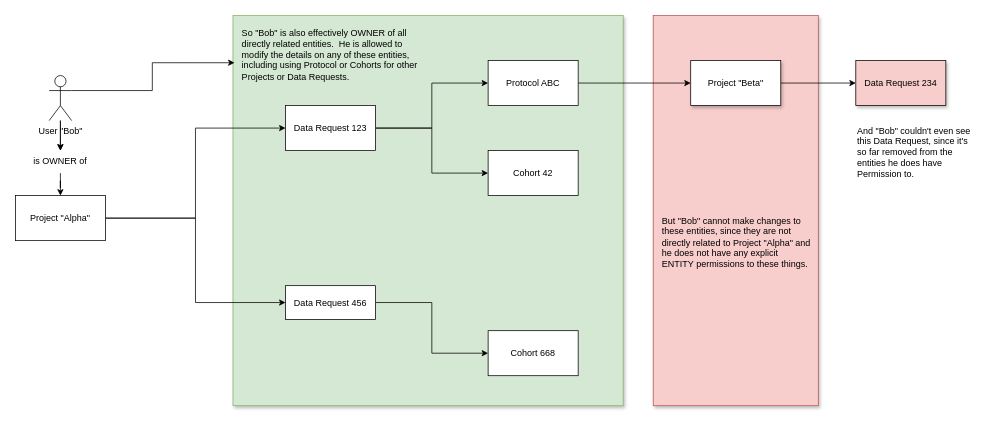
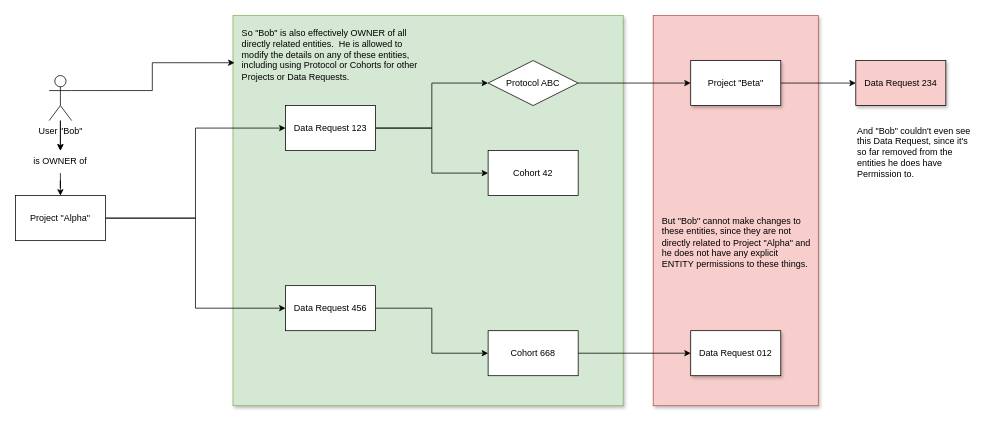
- <mxCell id="19" value="Protocol ABC" style="rounded=0;whiteSpace=wrap;html=1;" vertex="1" parent="1"><mxGeometry x="650" y="80" width="120" height="60" as="geometry" /></mxCell>
+ <mxCell id="19" value="Protocol ABC" style="rhombus;whiteSpace=wrap;html=1;" vertex="1" parent="1"><mxGeometry x="650" y="80" width="120" height="60" as="geometry" /></mxCell>
- <mxCell id="17" value="Data Request 456" style="rounded=0;whiteSpace=wrap;html=1;" vertex="1" parent="1"><mxGeometry x="380" y="380" width="120" height="45" as="geometry" /></mxCell>
+ <mxCell id="17" value="Data Request 456" style="rounded=0;whiteSpace=wrap;html=1;" vertex="1" parent="1"><mxGeometry x="380" y="380" width="120" height="60" as="geometry" /></mxCell>
+ <mxCell id="21" style="edgeStyle=orthogonalEdgeStyle;rounded=0;orthogonalLoop=1;jettySize=auto;html=1;exitX=1;exitY=0.5;exitDx=0;exitDy=0;entryX=0;entryY=0.5;entryDx=0;entryDy=0;" edge="1" parent="1" source="22" target="25"><mxGeometry relative="1" as="geometry" /></mxCell>
+ <mxCell id="25" value="Data Request 012" style="rounded=0;whiteSpace=wrap;html=1;shadow=1;" vertex="1" parent="1"><mxGeometry x="920" y="440" width="120" height="60" as="geometry" /></mxCell>
